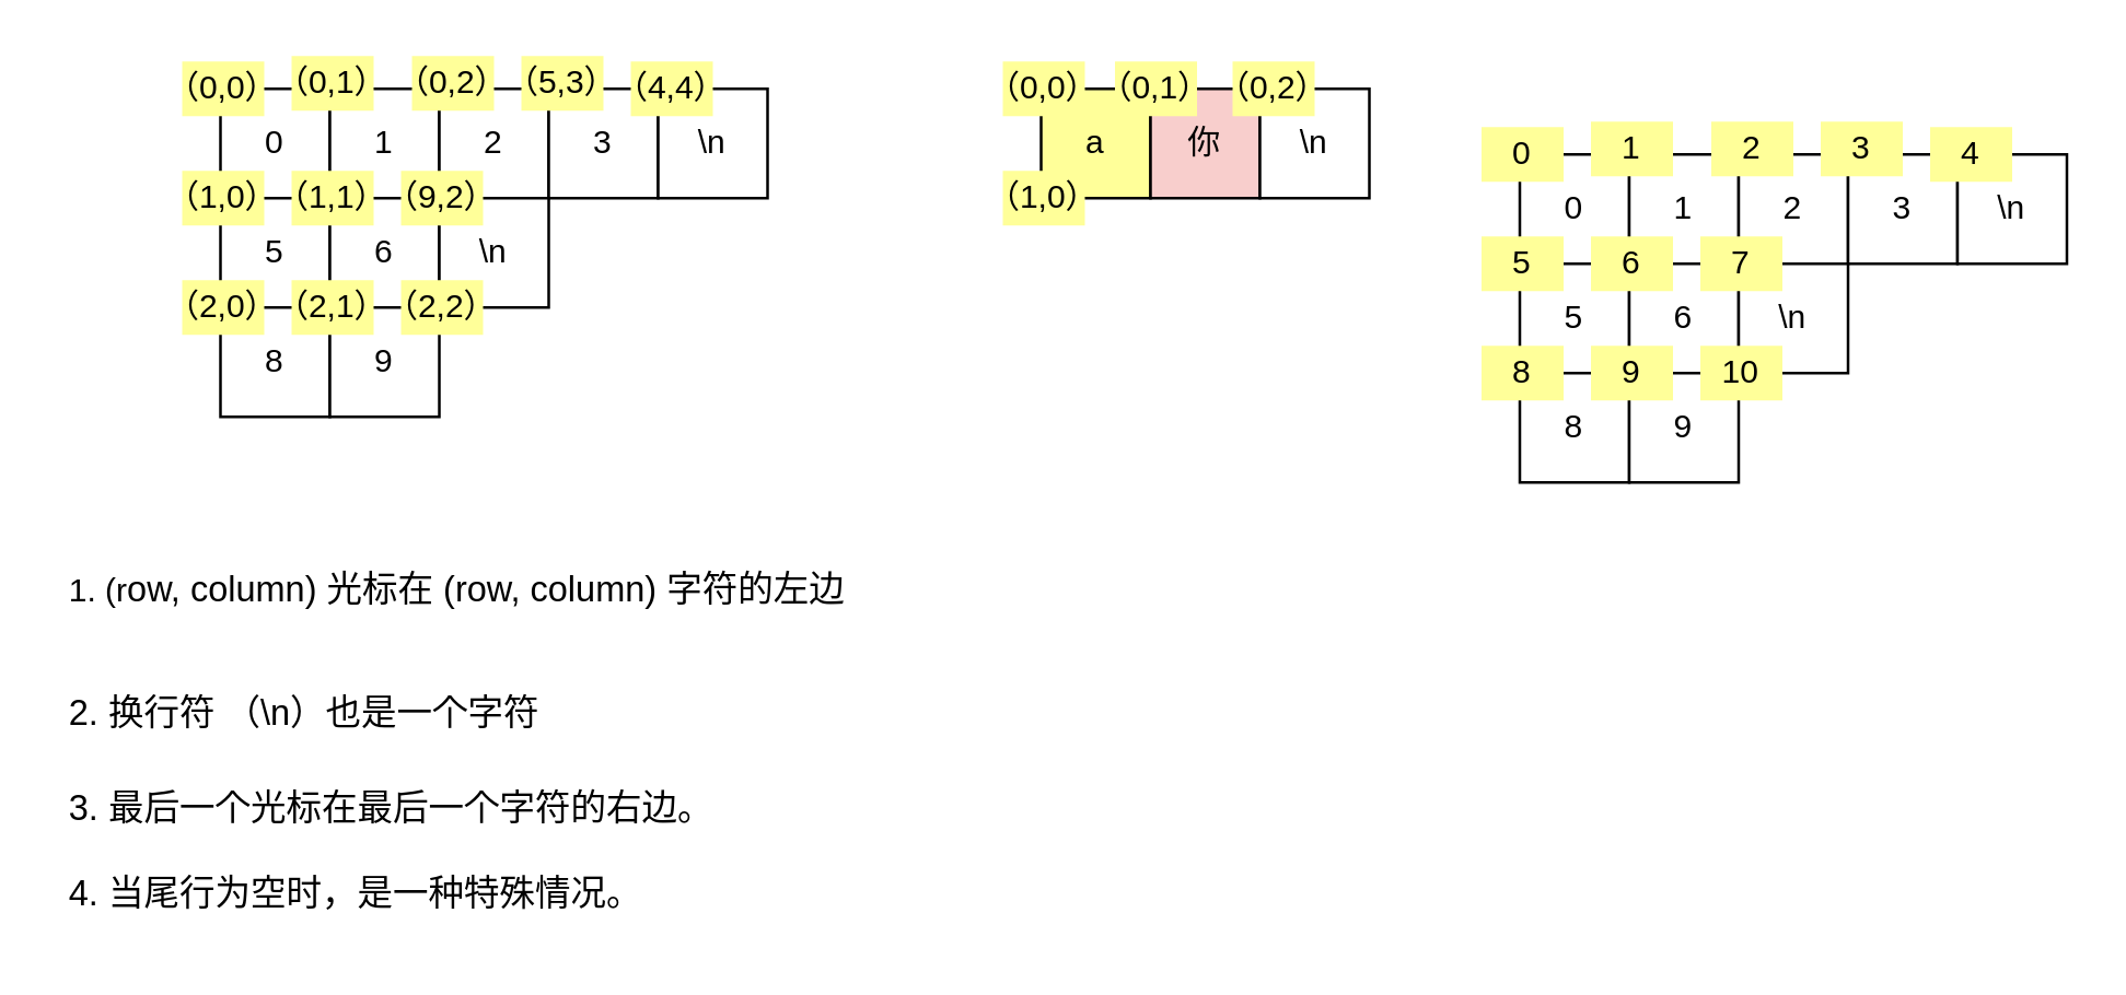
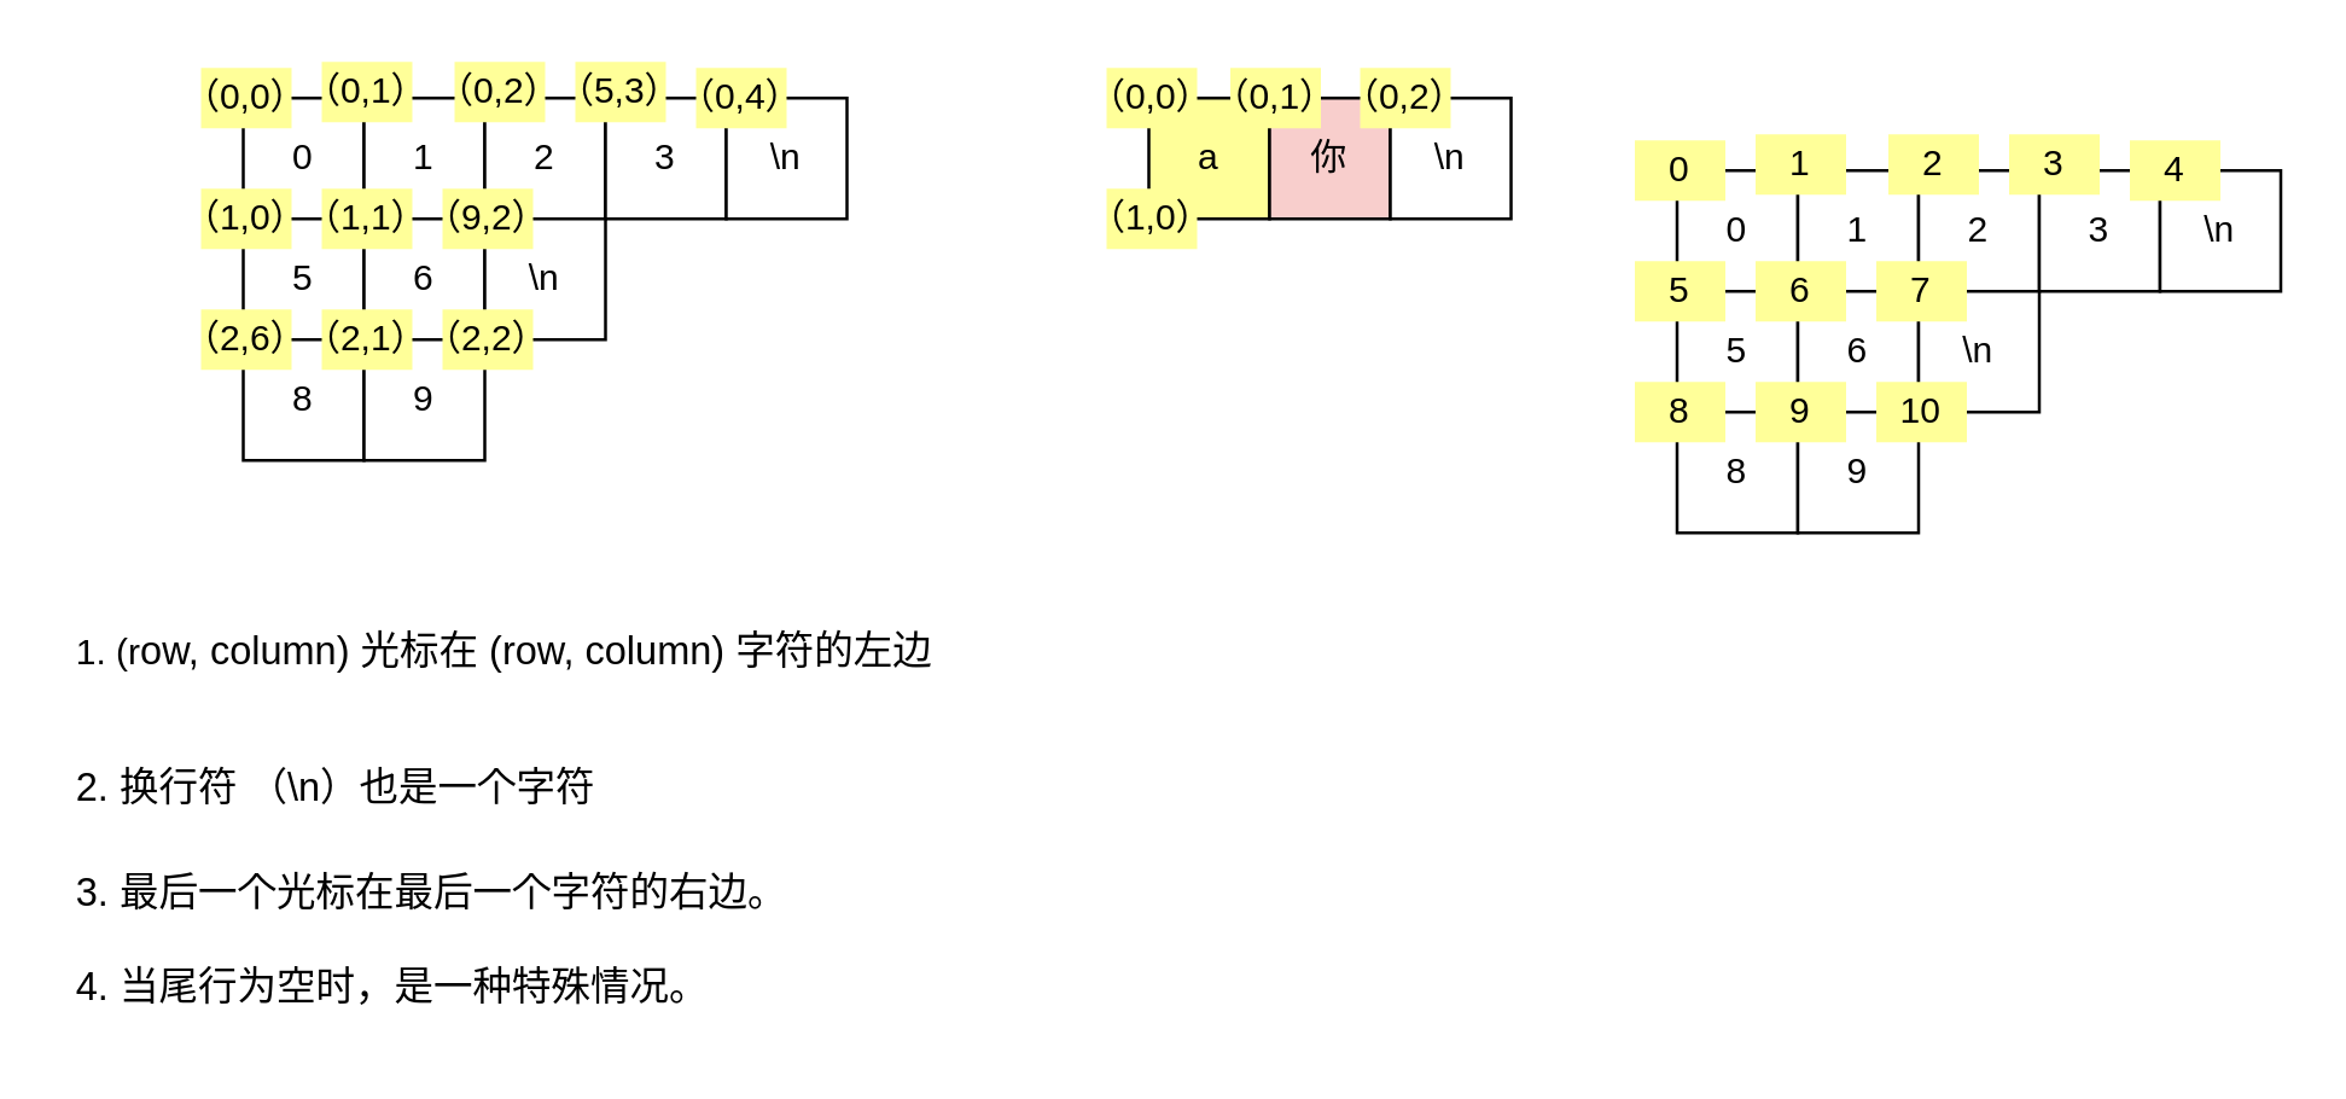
- <mxCell id="16" value="（4,4）" style="text;html=1;strokeColor=none;align=center;verticalAlign=middle;whiteSpace=wrap;rounded=0;fillColor=#FFFF99;" parent="1" vertex="1"><mxGeometry x="230" y="22" width="30" height="20" as="geometry" /></mxCell>
+ <mxCell id="16" value="（0,4）" style="text;html=1;strokeColor=none;align=center;verticalAlign=middle;whiteSpace=wrap;rounded=0;fillColor=#FFFF99;" parent="1" vertex="1"><mxGeometry x="230" y="22" width="30" height="20" as="geometry" /></mxCell>
- <mxCell id="20" value="（2,0）" style="text;html=1;strokeColor=none;align=center;verticalAlign=middle;whiteSpace=wrap;rounded=0;fillColor=#FFFF99;" parent="1" vertex="1"><mxGeometry x="66" y="102" width="30" height="20" as="geometry" /></mxCell>
+ <mxCell id="20" value="（2,6）" style="text;html=1;strokeColor=none;align=center;verticalAlign=middle;whiteSpace=wrap;rounded=0;fillColor=#FFFF99;" parent="1" vertex="1"><mxGeometry x="66" y="102" width="30" height="20" as="geometry" /></mxCell>
